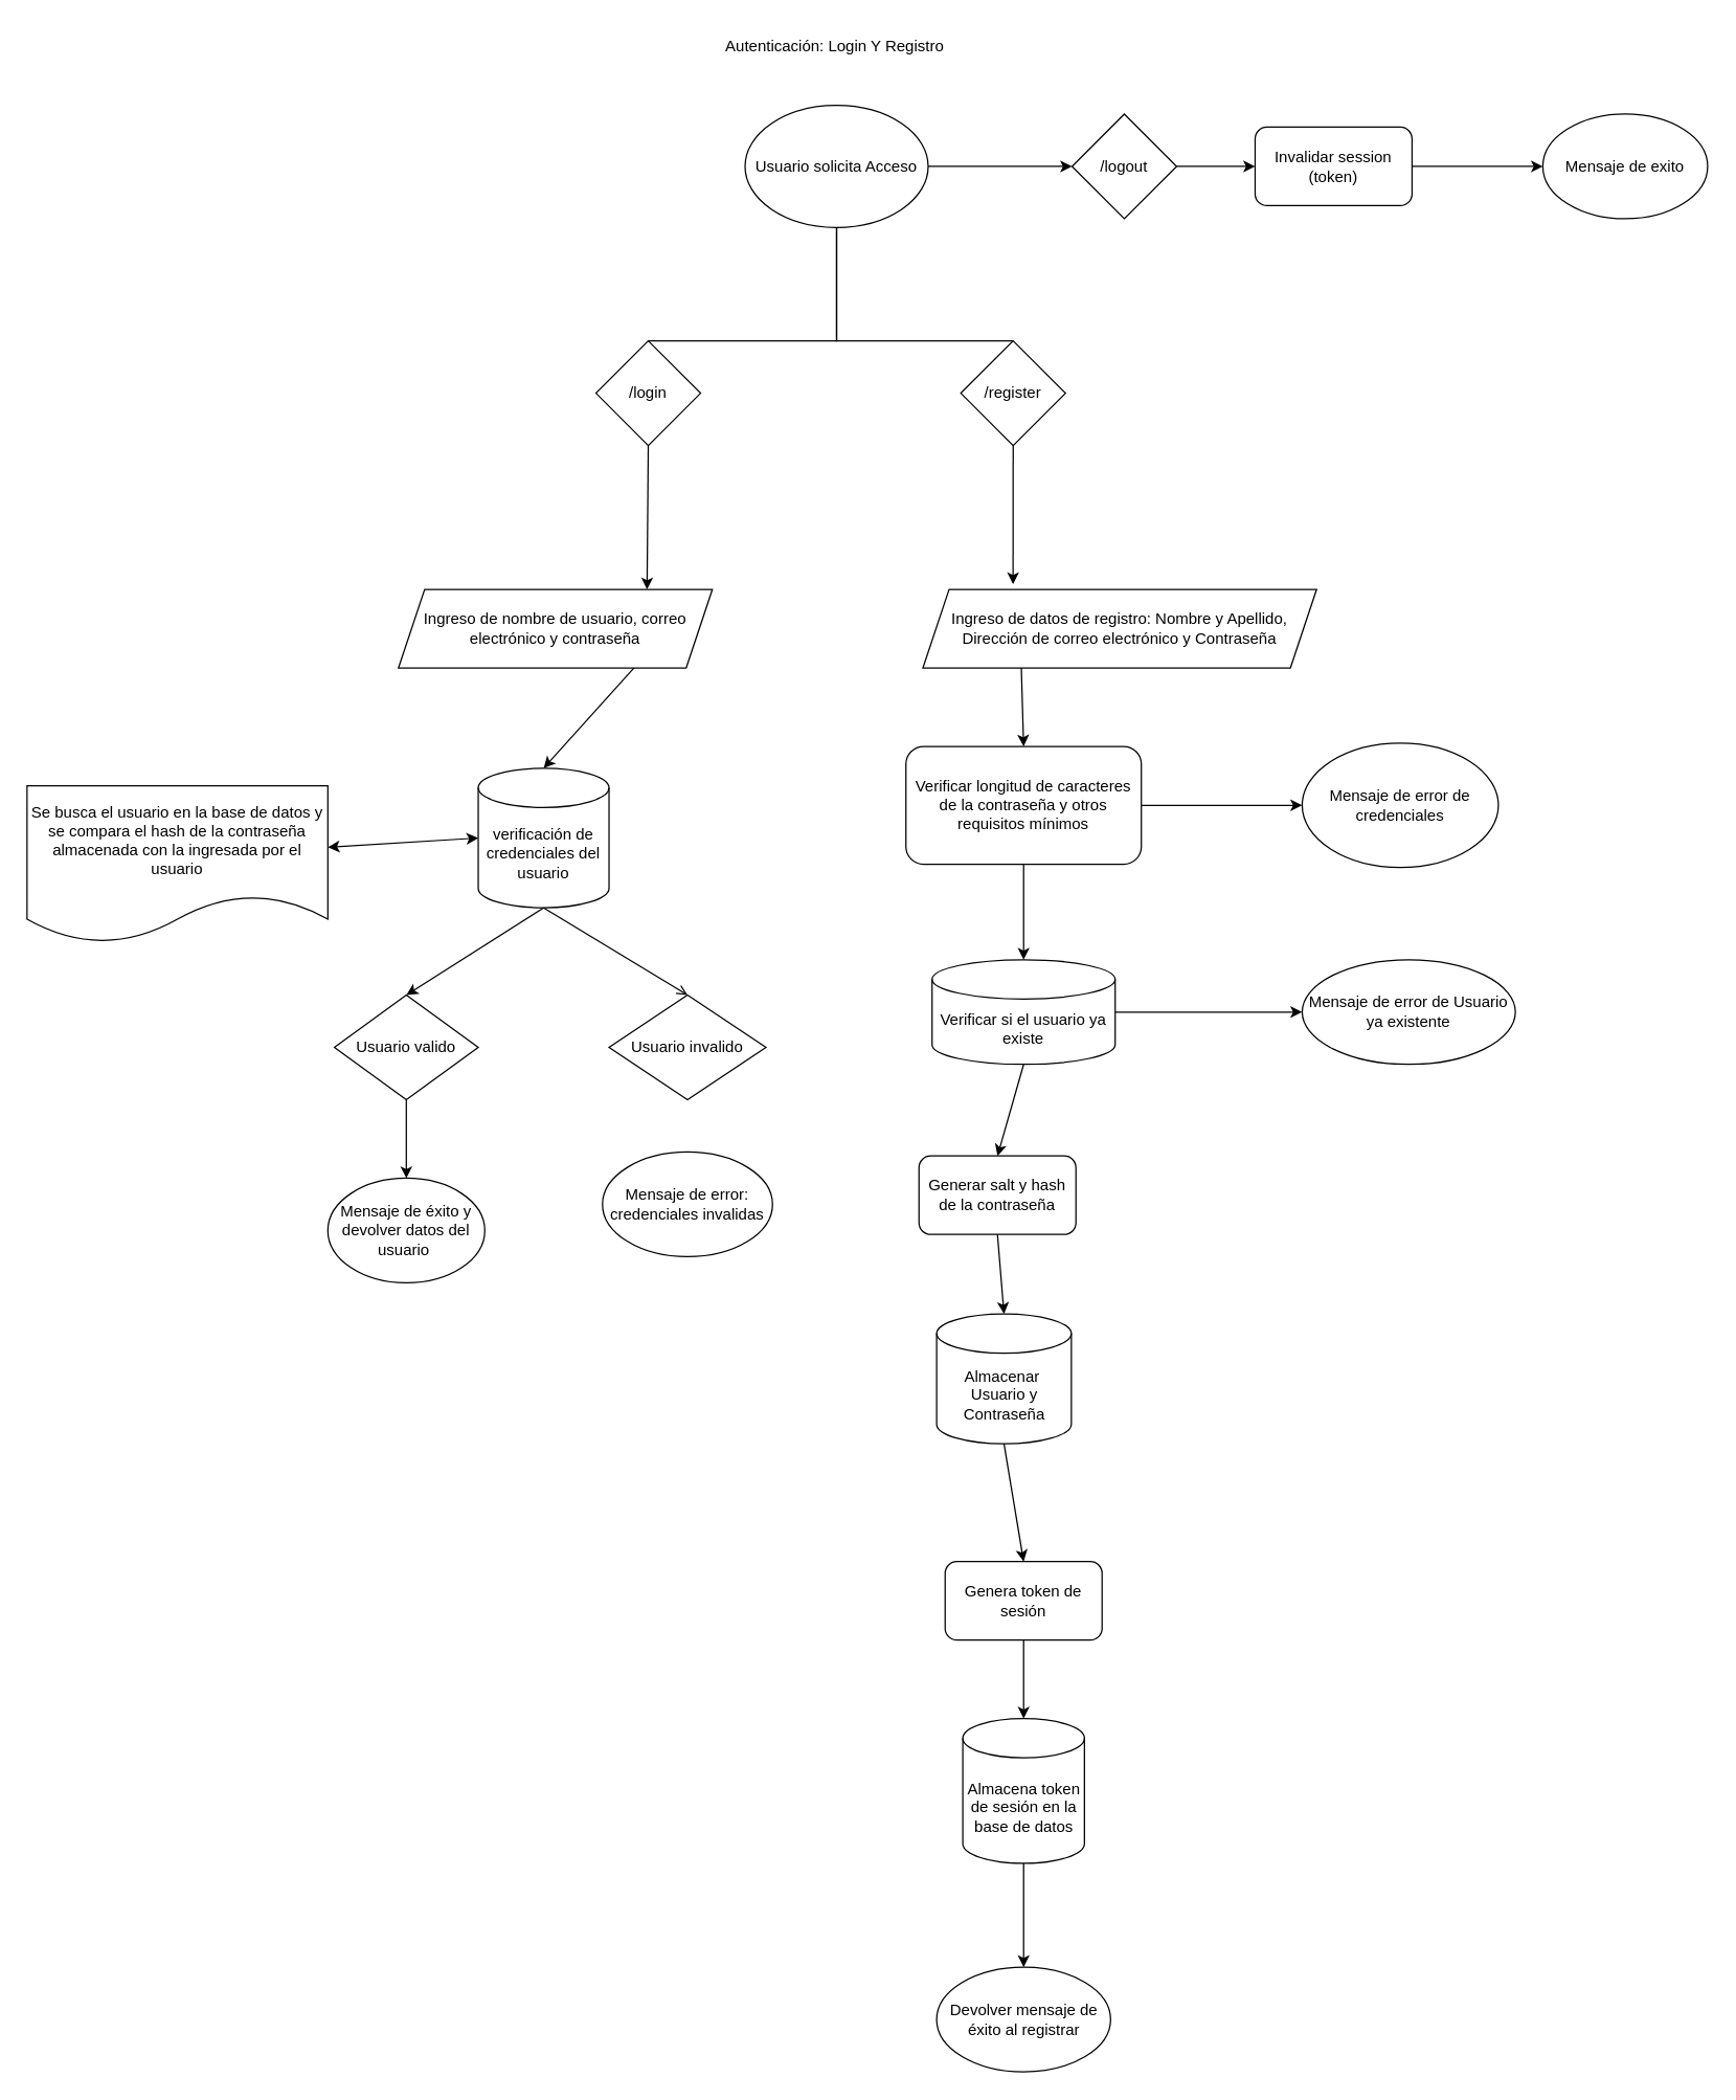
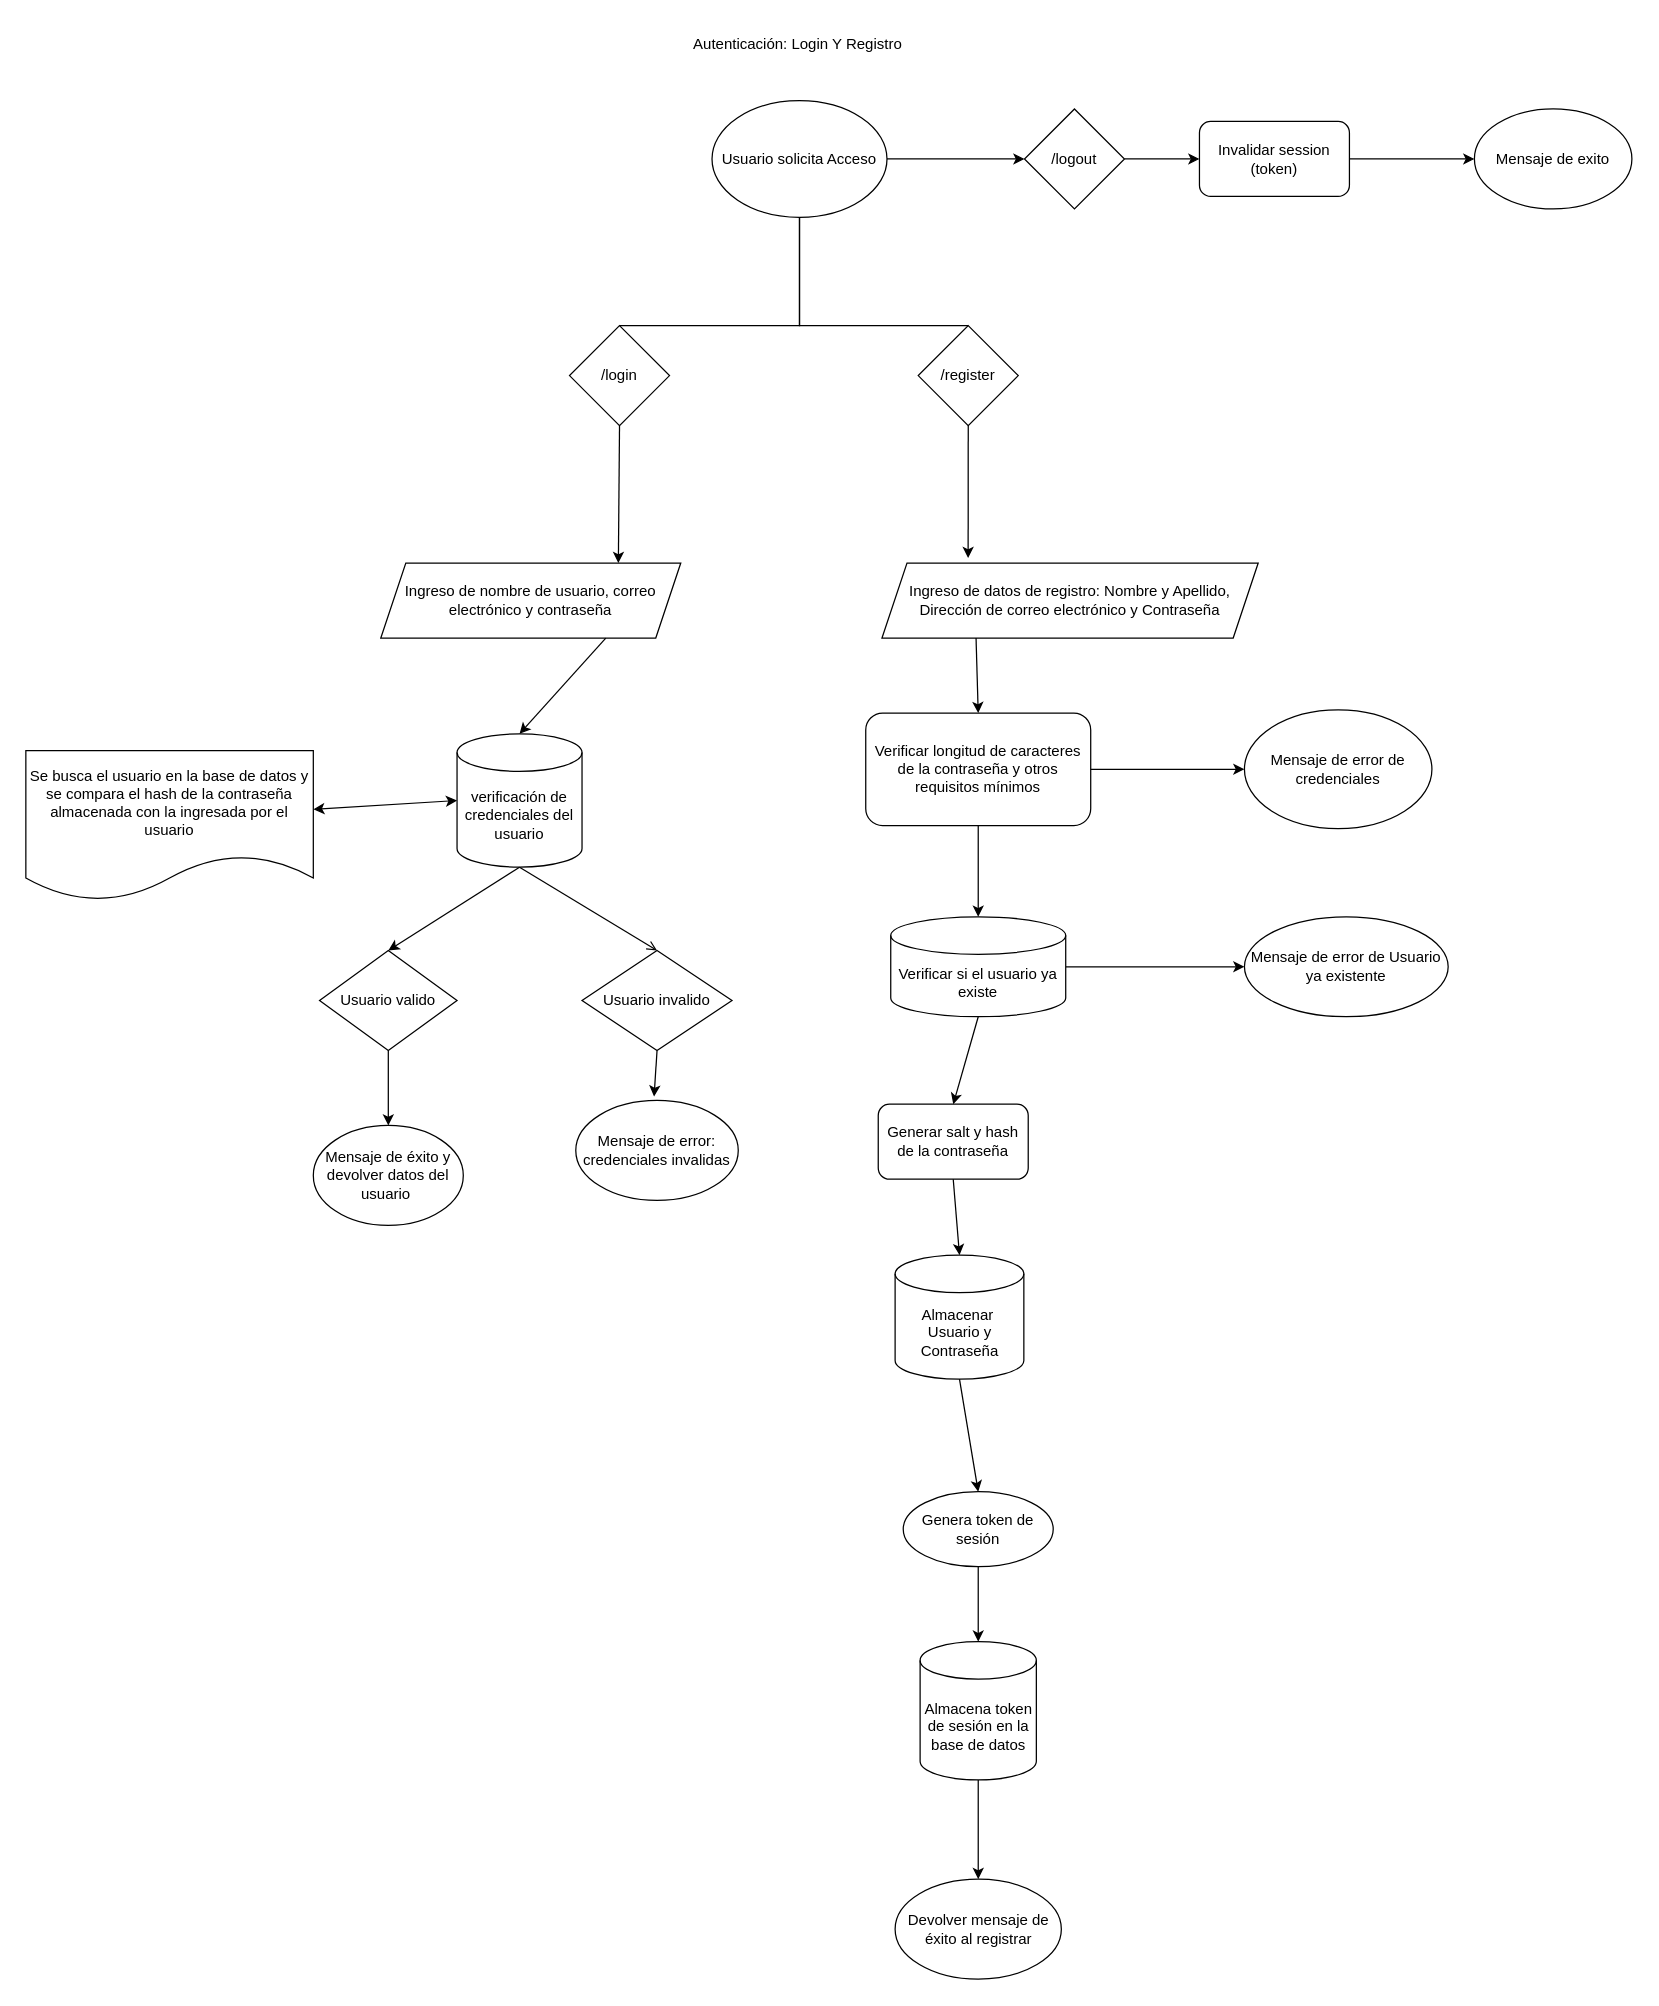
+ <mxCell id="29" value="" style="endArrow=classic;html=1;rounded=0;entryX=0.482;entryY=-0.039;entryDx=0;entryDy=0;entryPerimeter=0;exitX=0.5;exitY=1;exitDx=0;exitDy=0;" edge="1" parent="1" source="25" target="28"><mxGeometry width="50" height="50" relative="1" as="geometry"><mxPoint x="375" y="880" as="sourcePoint" /><mxPoint x="425" y="830" as="targetPoint" /></mxGeometry></mxCell>
- <mxCell id="16" value="Genera token de sesión" style="rounded=1;whiteSpace=wrap;html=1;" vertex="1" parent="1"><mxGeometry x="722" y="1193" width="120" height="60" as="geometry" /></mxCell>
+ <mxCell id="16" value="Genera token de sesión" style="ellipse;whiteSpace=wrap;html=1;" vertex="1" parent="1"><mxGeometry x="722" y="1193" width="120" height="60" as="geometry" /></mxCell>
